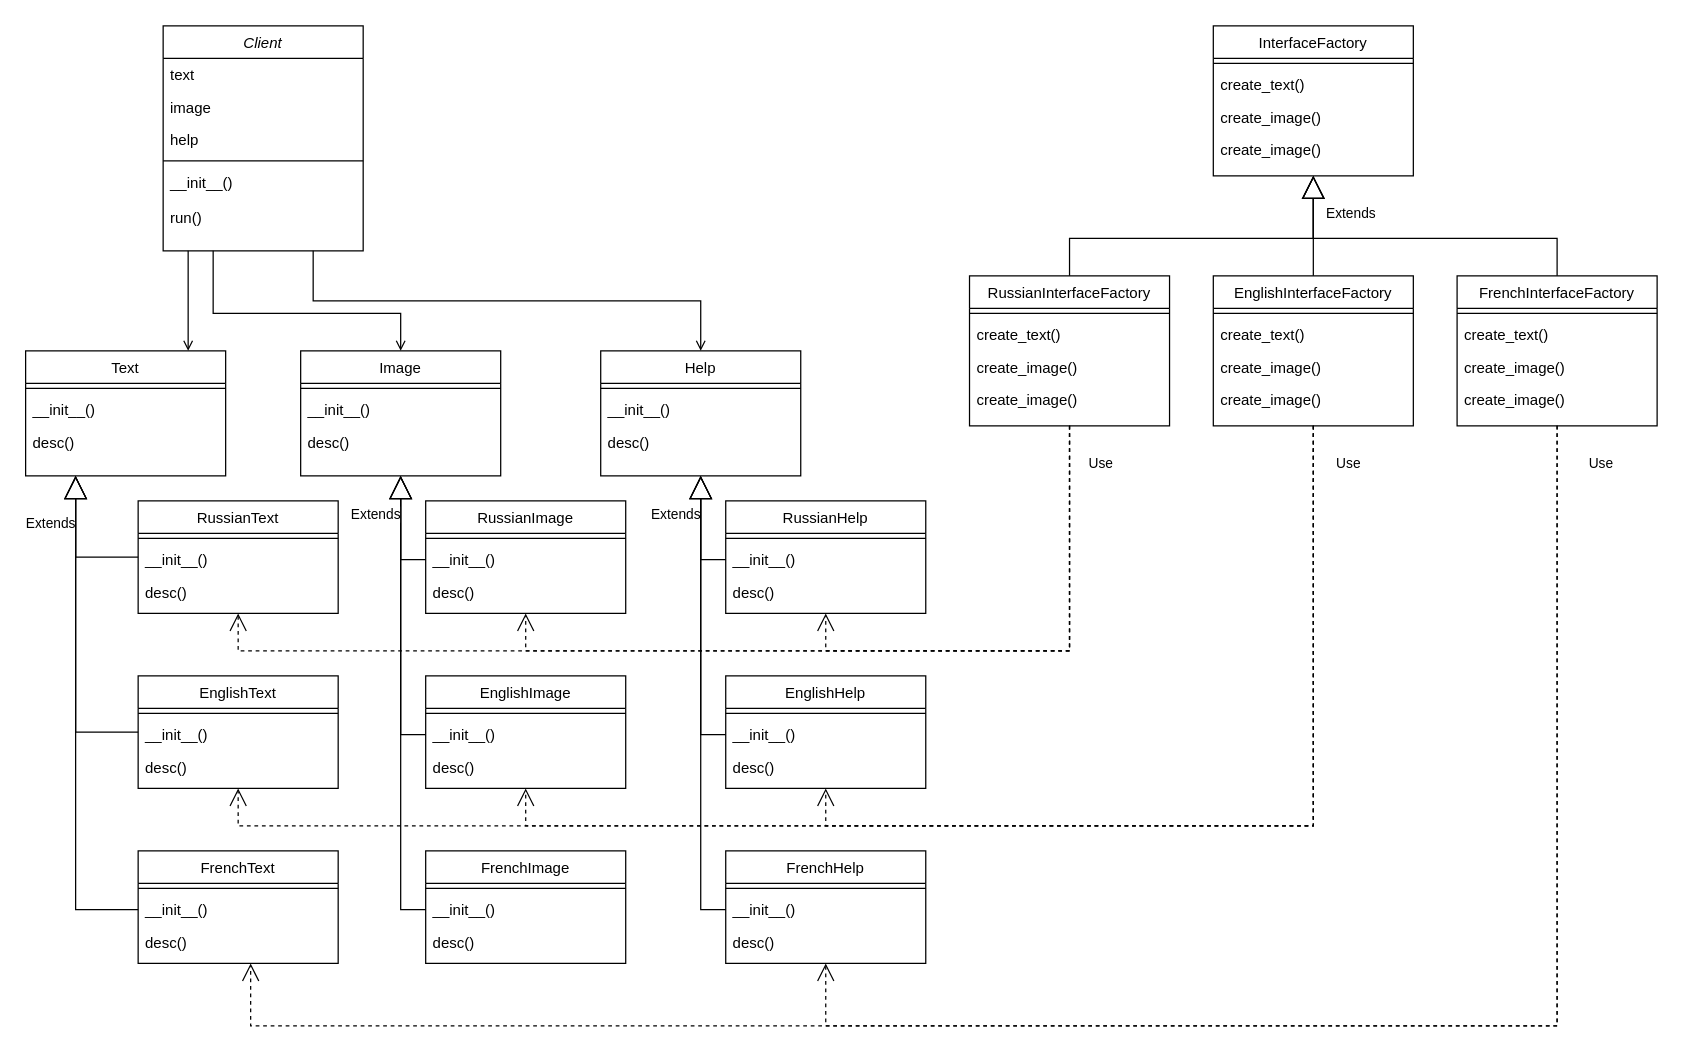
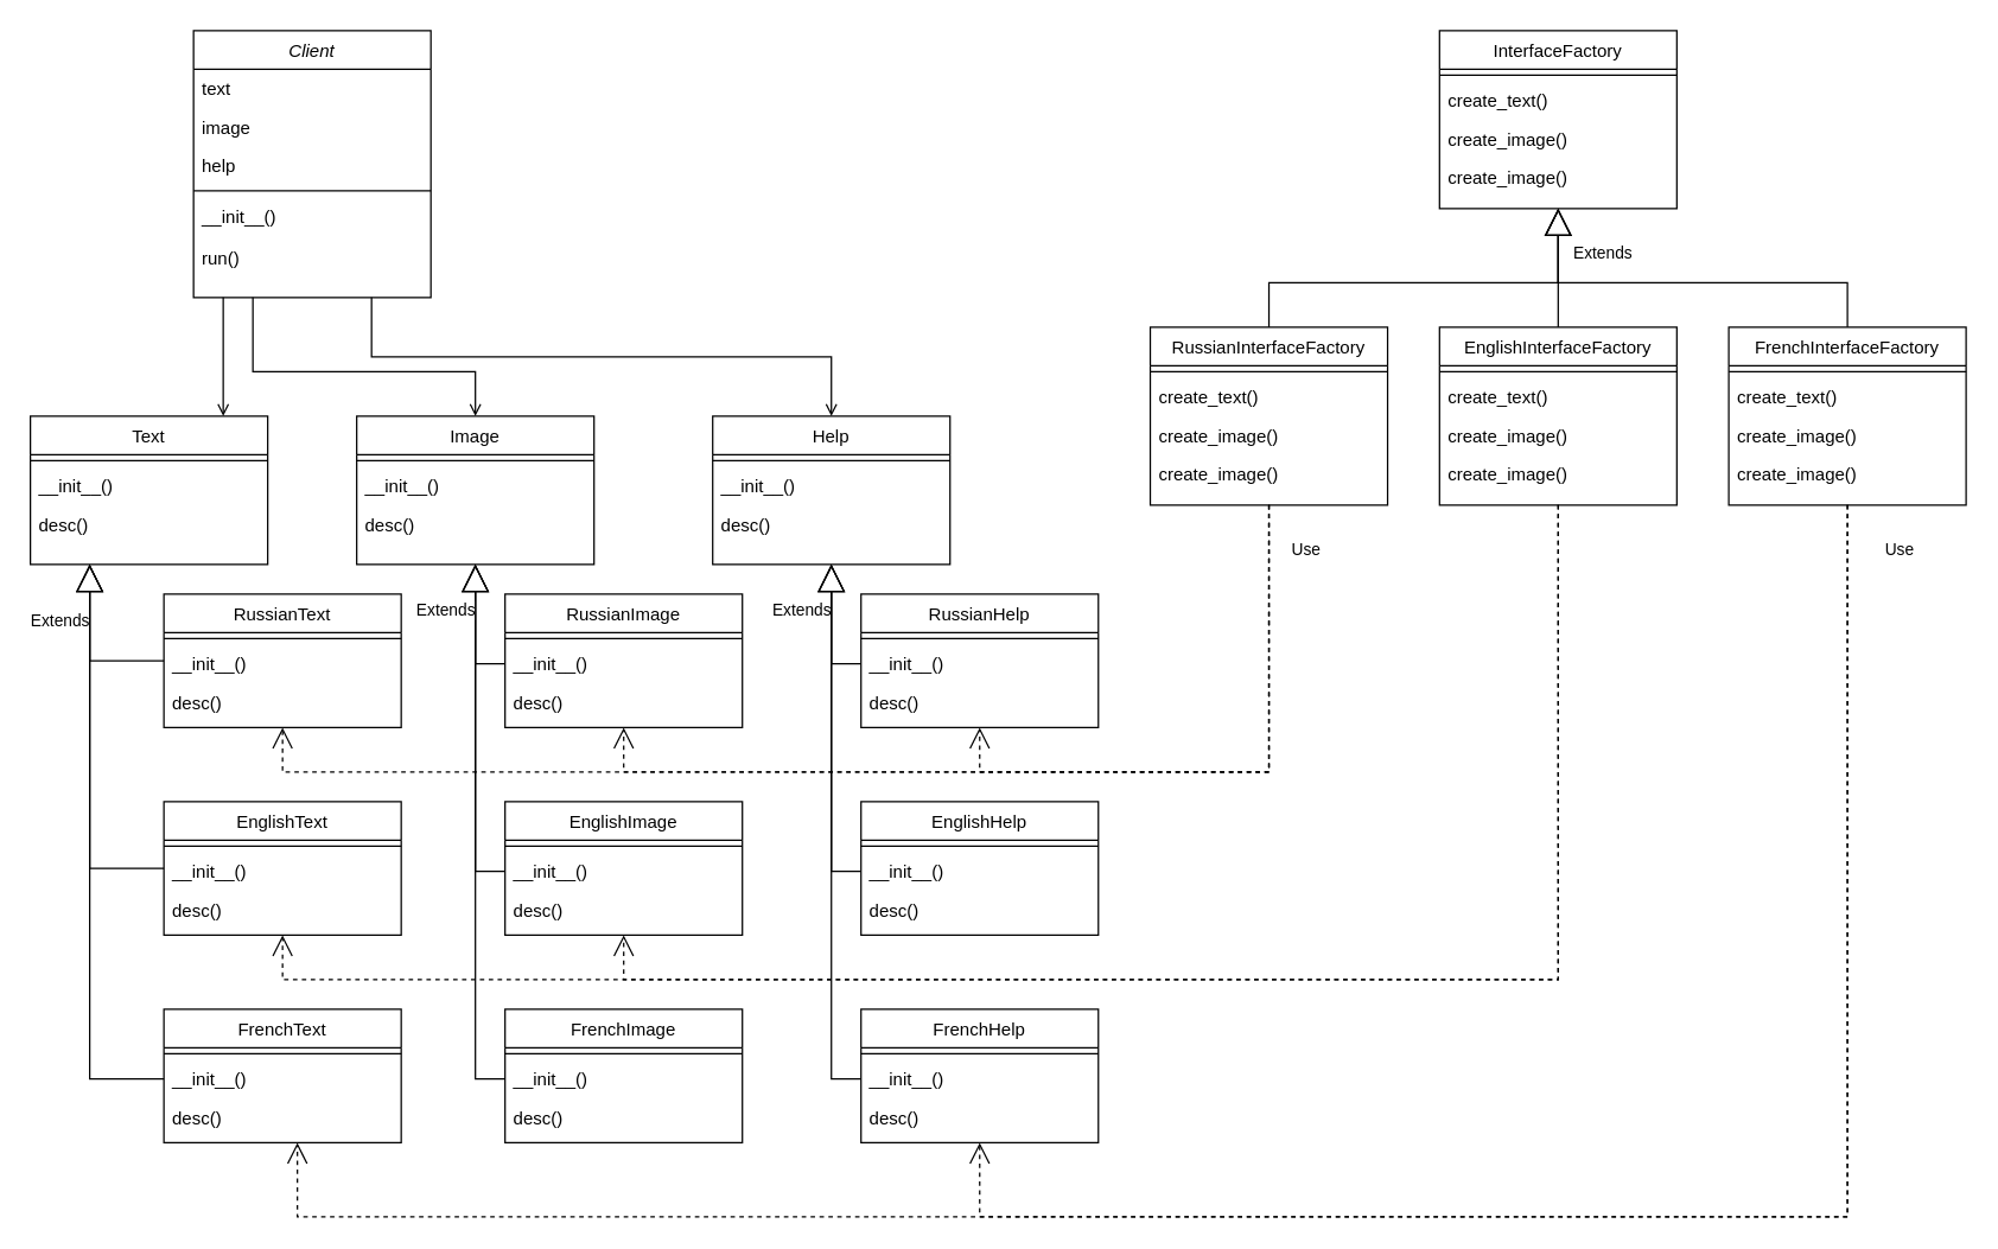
- <mxCell id="98" value="Use" style="endArrow=open;endSize=12;dashed=1;html=1;rounded=0;exitX=0.5;exitY=1;exitDx=0;exitDy=0;entryX=0.5;entryY=1;entryDx=0;entryDy=0;" edge="1" parent="1" source="23" target="66"><mxGeometry x="-0.919" y="28" width="160" relative="1" as="geometry"><mxPoint x="1165" y="910" as="sourcePoint" /><mxPoint x="500" y="1060" as="targetPoint" /><Array as="points"><mxPoint x="1050" y="660" /><mxPoint x="660" y="660" /></Array><mxPoint as="offset" /></mxGeometry></mxCell>
